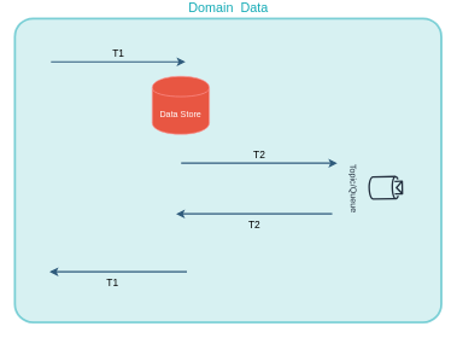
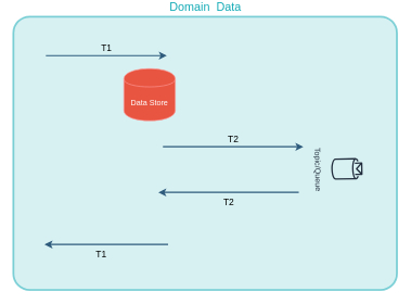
- <mxCell id="4" value="&lt;font color=&quot;#ffffff&quot;&gt;Data Store&lt;/font&gt;" style="shape=cylinder;whiteSpace=wrap;html=1;boundedLbl=1;backgroundOutline=1;strokeColor=#FF9999;fillColor=#E85642;" parent="1" vertex="1"><mxGeometry x="210" y="100" width="79" height="80" as="geometry" /></mxCell>
+ <mxCell id="4" value="&lt;font color=&quot;#ffffff&quot;&gt;Data Store&lt;/font&gt;" style="shape=cylinder;whiteSpace=wrap;html=1;boundedLbl=1;backgroundOutline=1;strokeColor=#FF9999;fillColor=#E85642;" parent="1" vertex="1"><mxGeometry x="190" y="100" width="79" height="80" as="geometry" /></mxCell>
